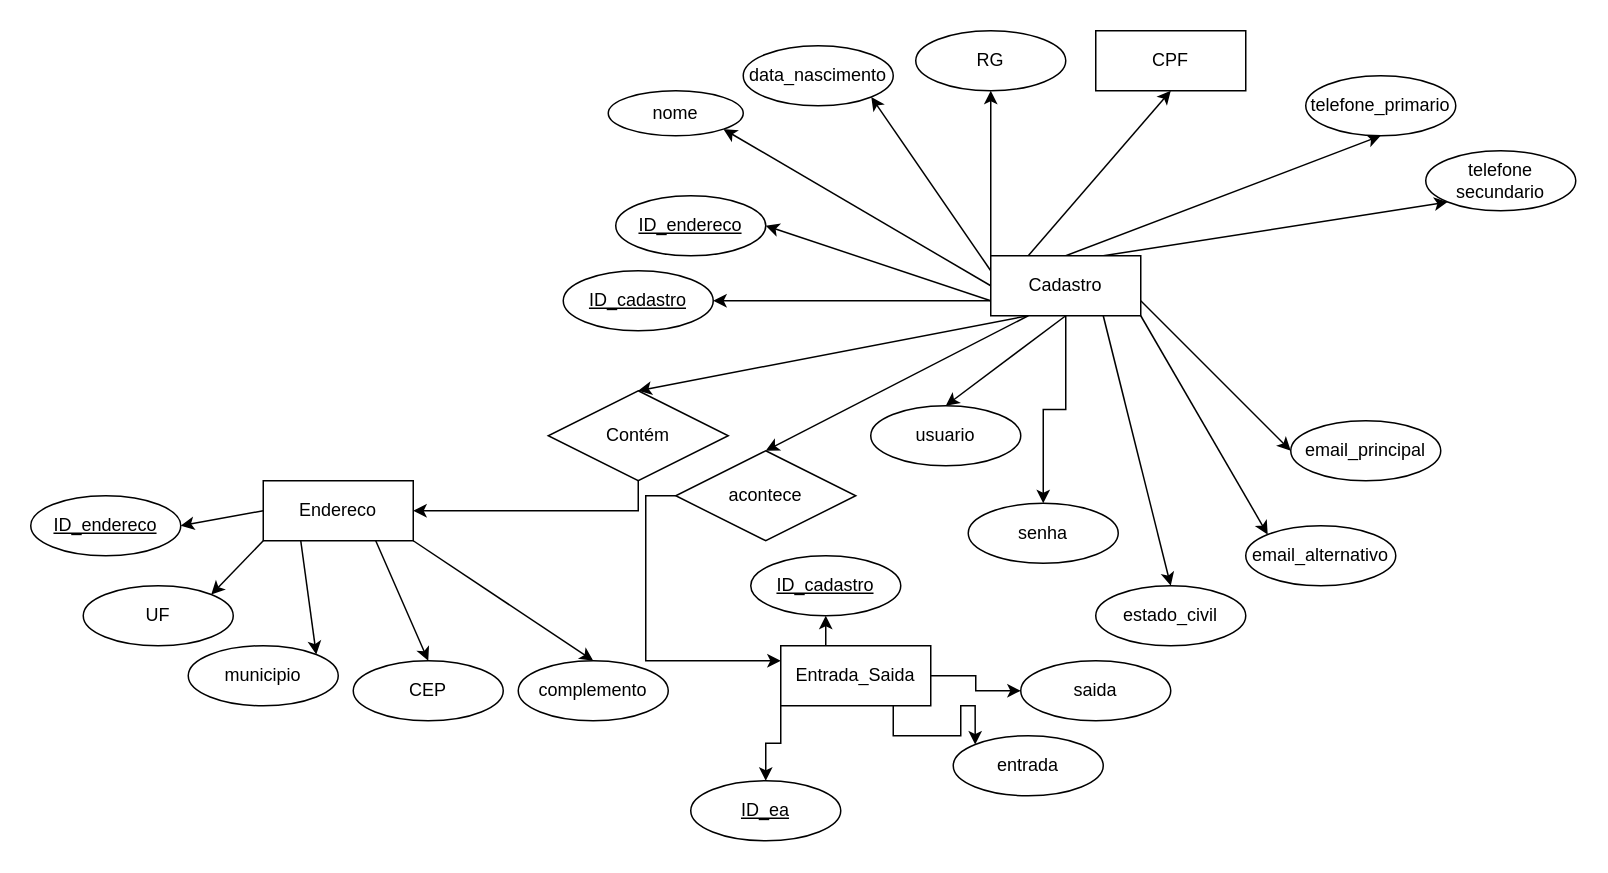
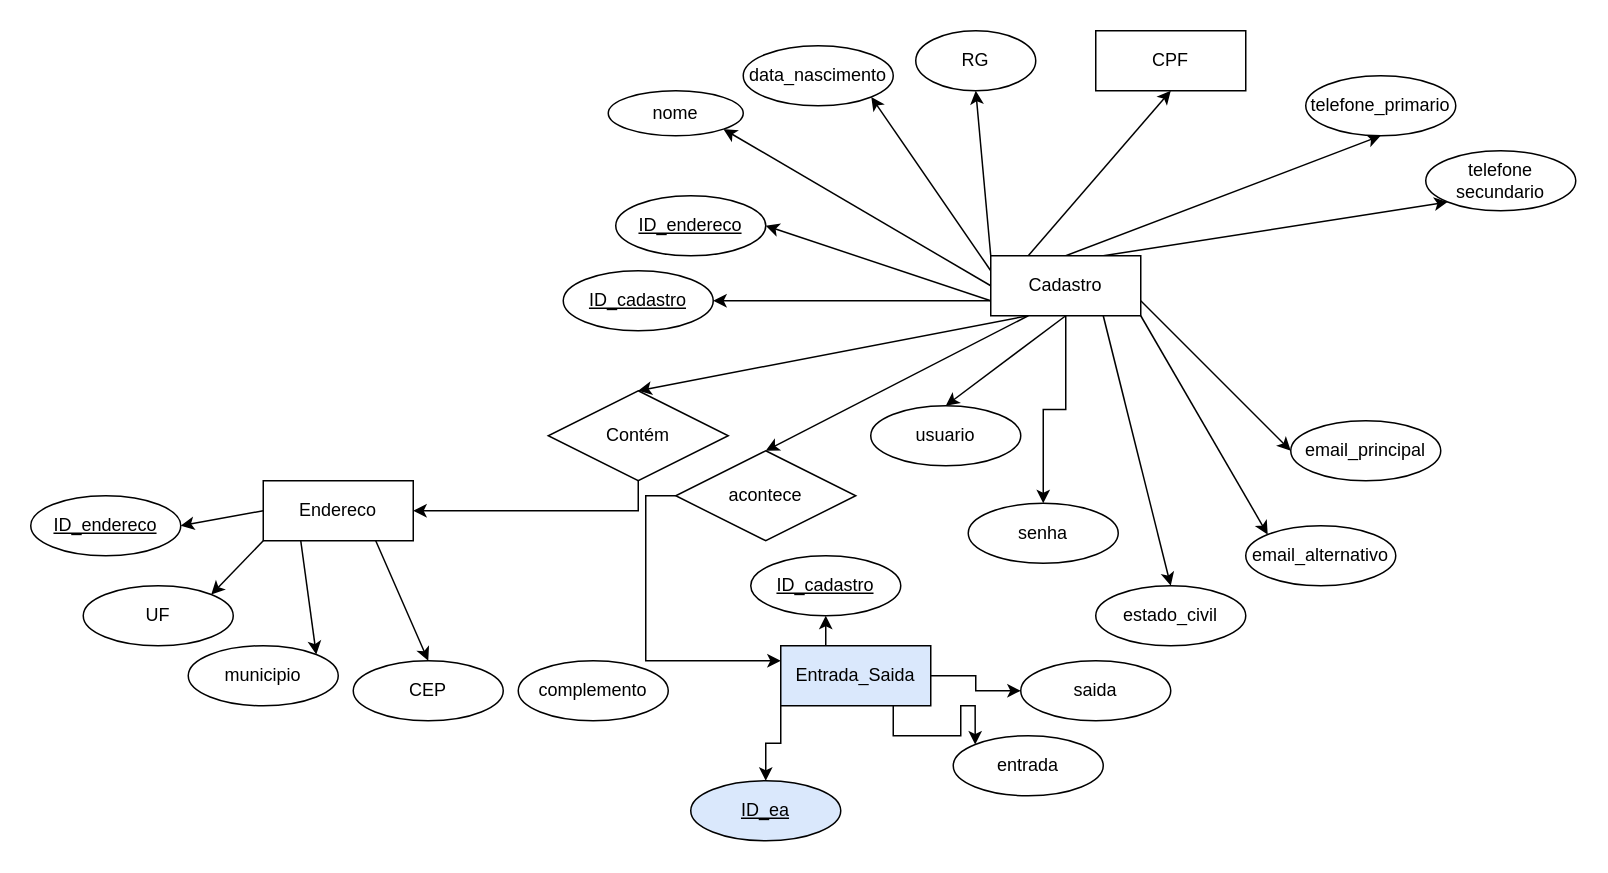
- <mxCell id="19" value="RG" style="ellipse;whiteSpace=wrap;html=1;align=center;" vertex="1" parent="1"><mxGeometry x="610" width="100" height="40" as="geometry" y="20" /></mxCell>
+ <mxCell id="19" value="RG" style="ellipse;whiteSpace=wrap;html=1;align=center;" vertex="1" parent="1"><mxGeometry x="610" y="20" width="80" height="40" as="geometry" /></mxCell>
- <mxCell id="25" style="rounded=0;orthogonalLoop=1;jettySize=auto;html=1;exitX=1;exitY=1;exitDx=0;exitDy=0;entryX=0.5;entryY=0;entryDx=0;entryDy=0;" edge="1" parent="1" source="27" target="32"><mxGeometry relative="1" as="geometry" /></mxCell>
- <mxCell id="50" value="Entrada_Saida" style="whiteSpace=wrap;html=1;align=center;" vertex="1" parent="1"><mxGeometry x="520" y="430" width="100" height="40" as="geometry" /></mxCell>
+ <mxCell id="50" value="Entrada_Saida" style="whiteSpace=wrap;html=1;align=center;fillColor=#dae8fc;" vertex="1" parent="1"><mxGeometry x="520" y="430" width="100" height="40" as="geometry" /></mxCell>
- <mxCell id="51" value="ID_ea" style="ellipse;whiteSpace=wrap;html=1;align=center;fontStyle=4;" vertex="1" parent="1"><mxGeometry x="460" y="520" width="100" height="40" as="geometry" /></mxCell>
+ <mxCell id="51" value="ID_ea" style="ellipse;whiteSpace=wrap;html=1;align=center;fontStyle=4;fillColor=#dae8fc;" vertex="1" parent="1"><mxGeometry x="460" y="520" width="100" height="40" as="geometry" /></mxCell>
